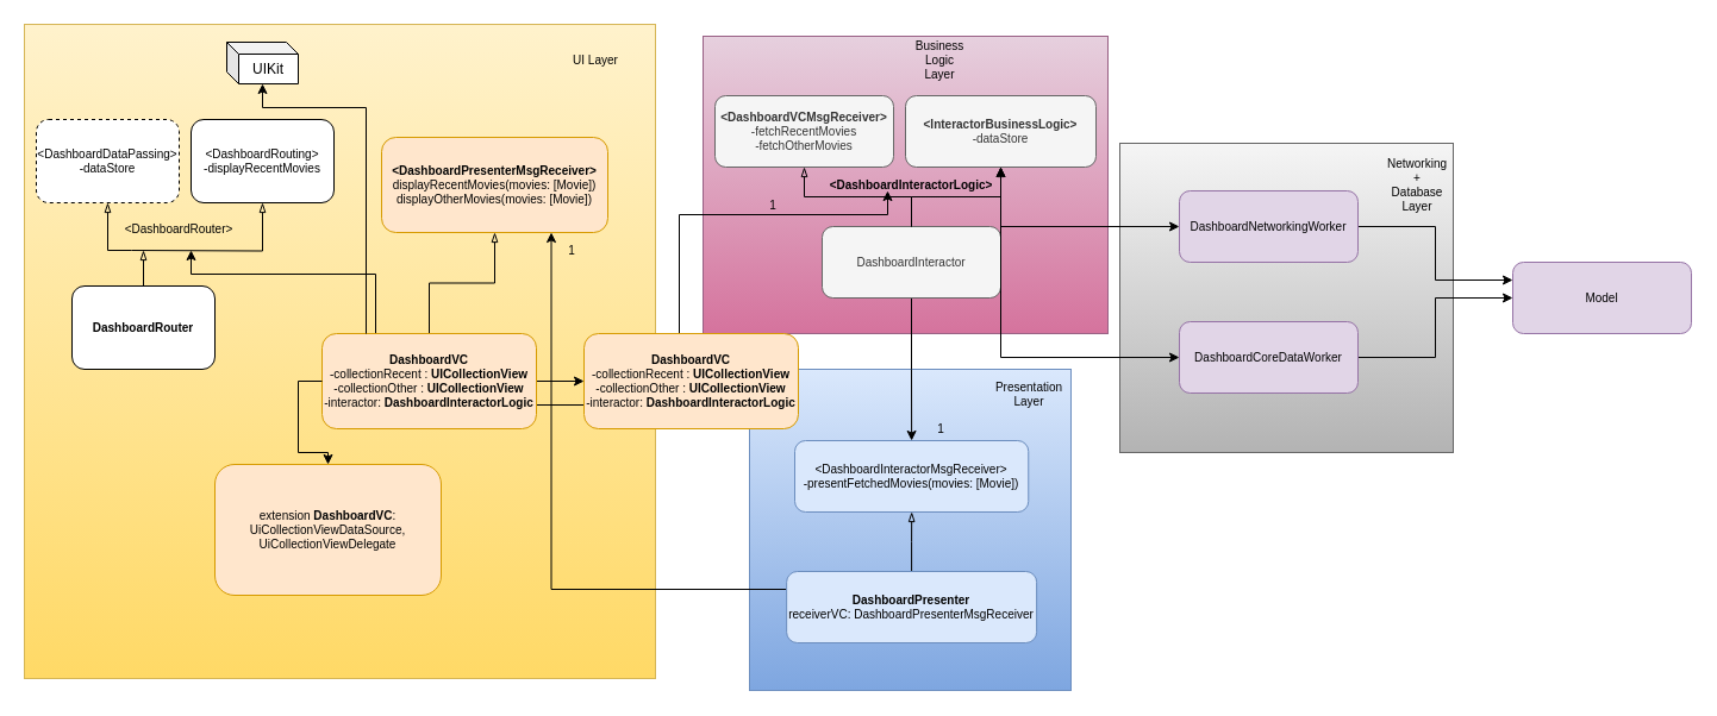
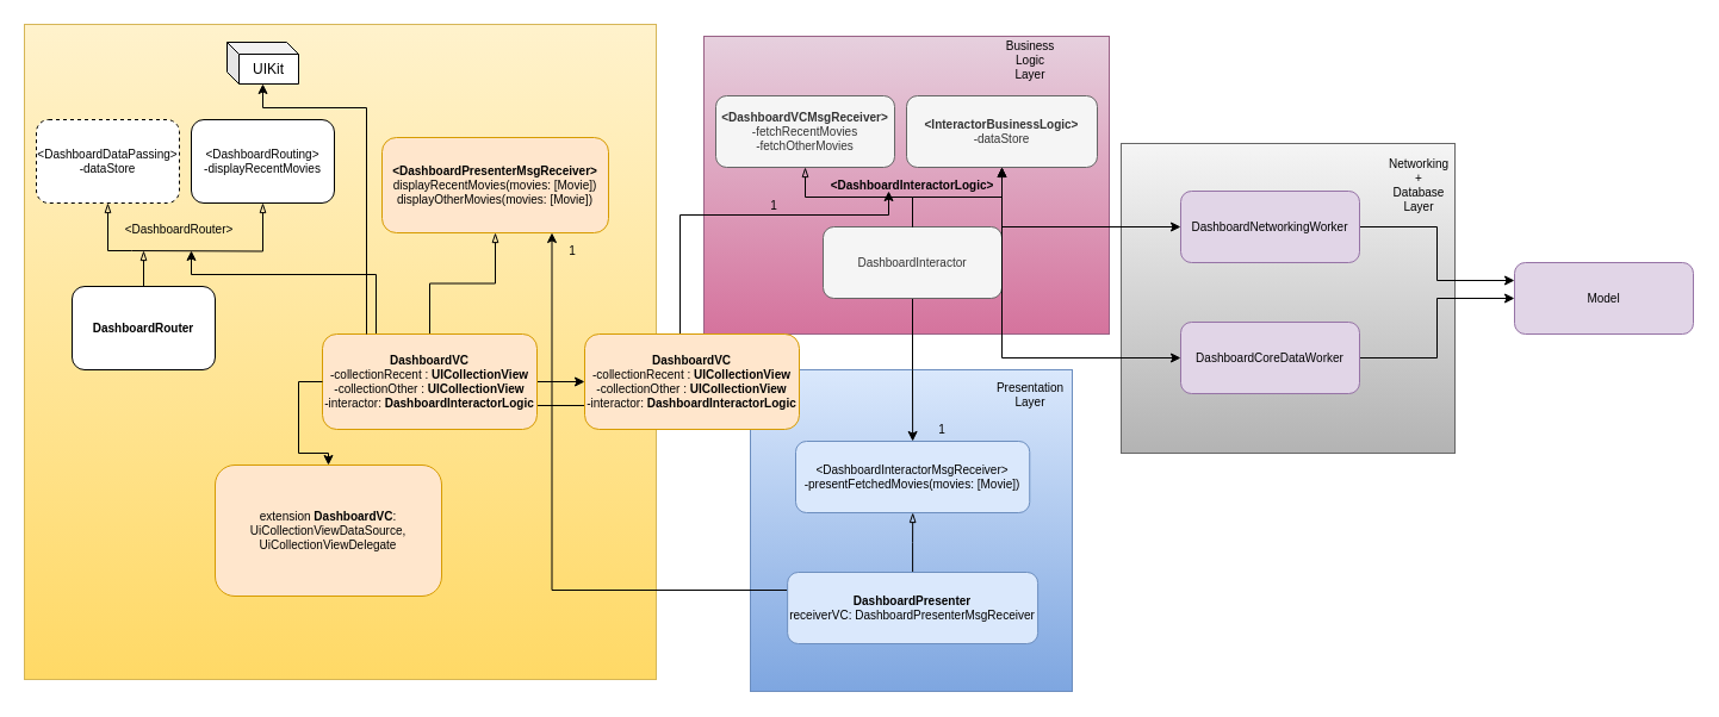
- <mxCell id="39" value="UI Layer" style="text;html=1;strokeColor=none;fillColor=none;align=center;verticalAlign=middle;whiteSpace=wrap;rounded=0;fontSize=10;" parent="1" vertex="1"><mxGeometry x="480" y="40" width="40" height="20" as="geometry" /></mxCell>
- <mxCell id="33" value="Business Logic Layer" style="text;html=1;strokeColor=none;fillColor=none;align=center;verticalAlign=middle;whiteSpace=wrap;rounded=0;fontSize=10;" parent="1" vertex="1"><mxGeometry x="769" y="40" width="40" height="20" as="geometry" /></mxCell>
+ <mxCell id="33" value="Business Logic Layer" style="text;html=1;strokeColor=none;fillColor=none;align=center;verticalAlign=middle;whiteSpace=wrap;rounded=0;fontSize=10;" parent="1" vertex="1"><mxGeometry x="844" y="40" width="40" height="20" as="geometry" /></mxCell>
